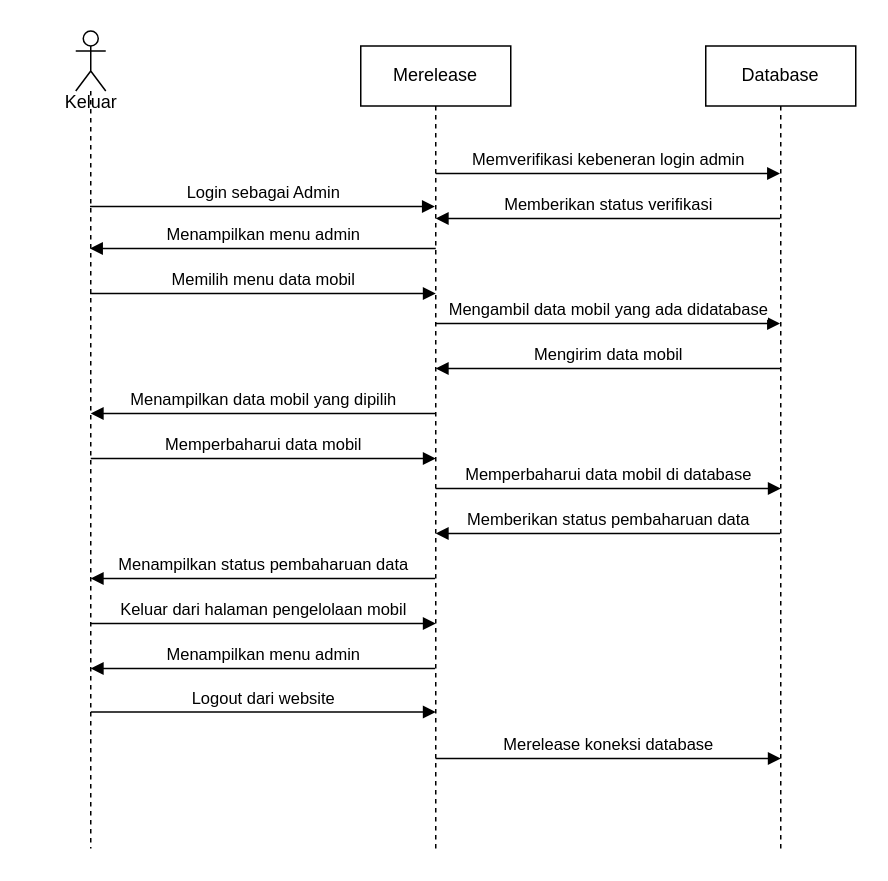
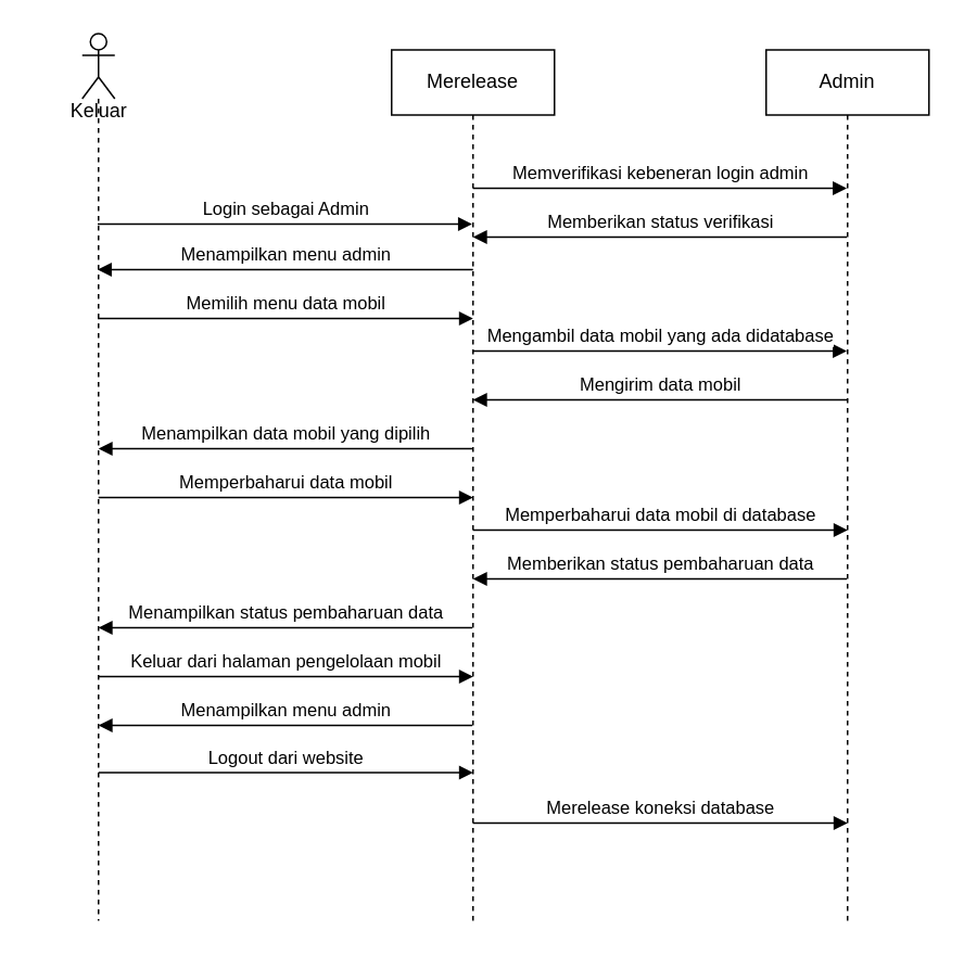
- <mxCell id="3" value="Database" style="shape=umlLifeline;perimeter=lifelinePerimeter;whiteSpace=wrap;html=1;container=0;dropTarget=0;collapsible=0;recursiveResize=0;outlineConnect=0;portConstraint=eastwest;newEdgeStyle={&quot;edgeStyle&quot;:&quot;elbowEdgeStyle&quot;,&quot;elbow&quot;:&quot;vertical&quot;,&quot;curved&quot;:0,&quot;rounded&quot;:0};" parent="1" vertex="1"><mxGeometry x="470" y="30" width="100" height="535" as="geometry" /></mxCell>
+ <mxCell id="3" value="Admin" style="shape=umlLifeline;perimeter=lifelinePerimeter;whiteSpace=wrap;html=1;container=0;dropTarget=0;collapsible=0;recursiveResize=0;outlineConnect=0;portConstraint=eastwest;newEdgeStyle={&quot;edgeStyle&quot;:&quot;elbowEdgeStyle&quot;,&quot;elbow&quot;:&quot;vertical&quot;,&quot;curved&quot;:0,&quot;rounded&quot;:0};" parent="1" vertex="1"><mxGeometry x="470" y="30" width="100" height="535" as="geometry" /></mxCell>
